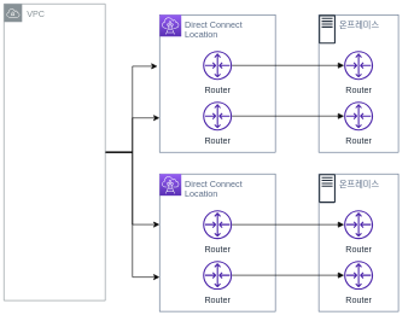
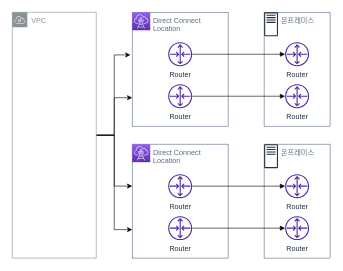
- <mxCell id="6" value="VPC" style="sketch=0;outlineConnect=0;gradientColor=none;html=1;whiteSpace=wrap;fontSize=12;fontStyle=0;shape=mxgraph.aws4.group;grIcon=mxgraph.aws4.group_vpc;strokeColor=#879196;fillColor=none;verticalAlign=top;align=left;spacingLeft=30;fontColor=#879196;dashed=0;" vertex="1" parent="1"><mxGeometry x="5" y="5" width="140" height="410" as="geometry" /></mxCell>
+ <mxCell id="6" value="VPC" style="sketch=0;outlineConnect=0;gradientColor=none;html=1;whiteSpace=wrap;fontSize=12;fontStyle=0;shape=mxgraph.aws4.group;grIcon=mxgraph.aws4.group_vpc;strokeColor=#879196;fillColor=none;verticalAlign=top;align=left;spacingLeft=30;fontColor=#879196;dashed=0;" vertex="1" parent="1"><mxGeometry x="20" y="20" width="140" height="410" as="geometry" /></mxCell>
